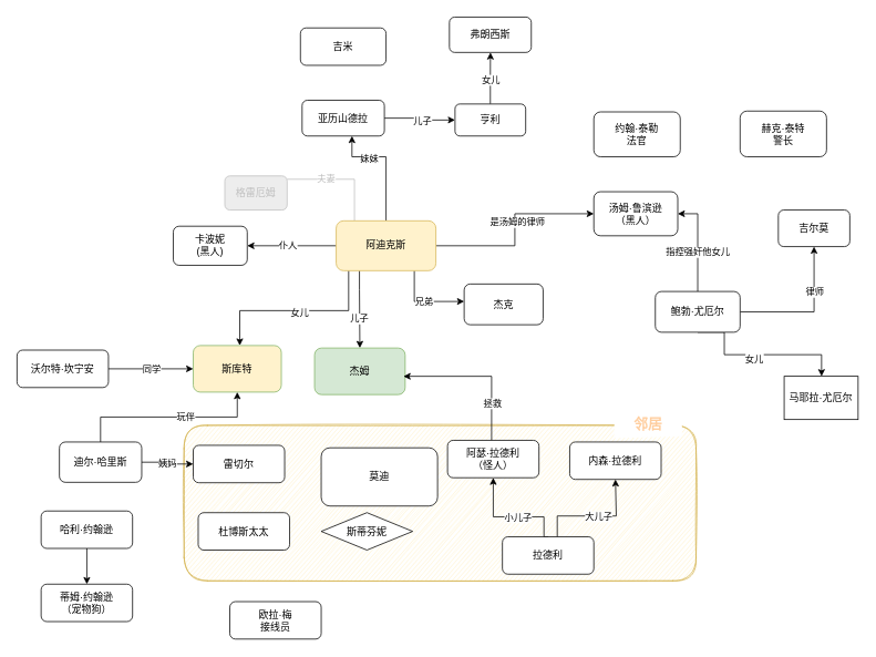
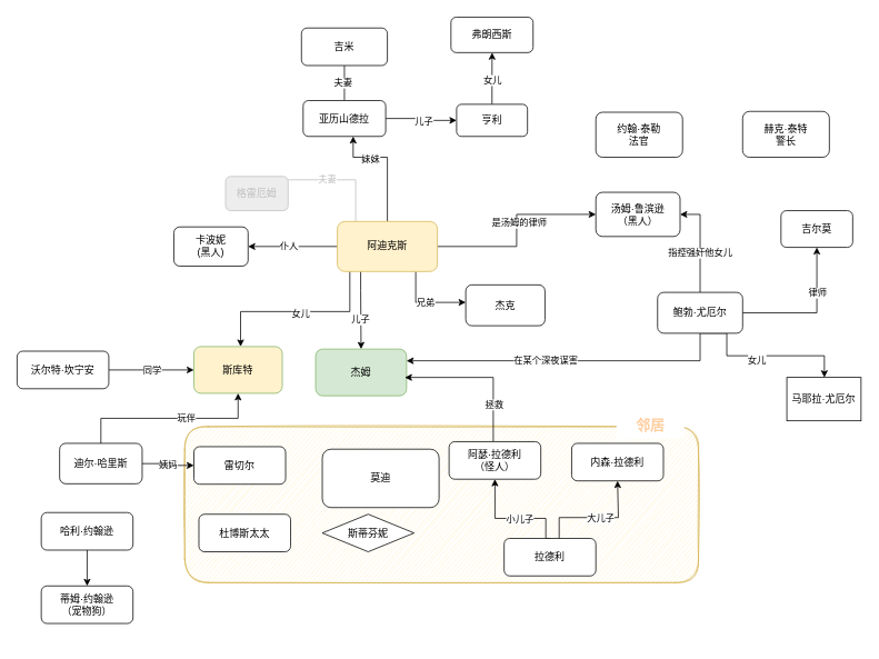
+ <mxCell id="21" value="" style="edgeStyle=orthogonalEdgeStyle;rounded=0;orthogonalLoop=1;jettySize=auto;html=1;endArrow=none;endFill=0;" parent="1" source="25" target="26" edge="1"><mxGeometry relative="1" as="geometry" /></mxCell>
+ <mxCell id="22" value="夫妻" style="edgeLabel;html=1;align=center;verticalAlign=middle;resizable=0;points=[];" parent="21" vertex="1" connectable="0"><mxGeometry x="0.1" y="1" relative="1" as="geometry"><mxPoint x="-1" y="1" as="offset" /></mxGeometry></mxCell>
+ <mxCell id="61" style="edgeStyle=orthogonalEdgeStyle;rounded=0;orthogonalLoop=1;jettySize=auto;html=1;entryX=1;entryY=0.25;entryDx=0;entryDy=0;" edge="1" parent="1" source="63" target="20"><mxGeometry relative="1" as="geometry"><mxPoint x="488" y="426" as="targetPoint" /><Array as="points"><mxPoint x="839" y="432" /></Array></mxGeometry></mxCell>
+ <mxCell id="62" value="在某个深夜谋害" style="edgeLabel;html=1;align=center;verticalAlign=middle;resizable=0;points=[];" vertex="1" connectable="0" parent="61"><mxGeometry x="0.123" relative="1" as="geometry"><mxPoint x="-3" y="-2" as="offset" /></mxGeometry></mxCell>
- <mxCell id="68" value="欧拉·梅&lt;br&gt;接线员" style="rounded=1;whiteSpace=wrap;html=1;" vertex="1" parent="1"><mxGeometry x="276" y="723" width="110" height="45" as="geometry" /></mxCell>
